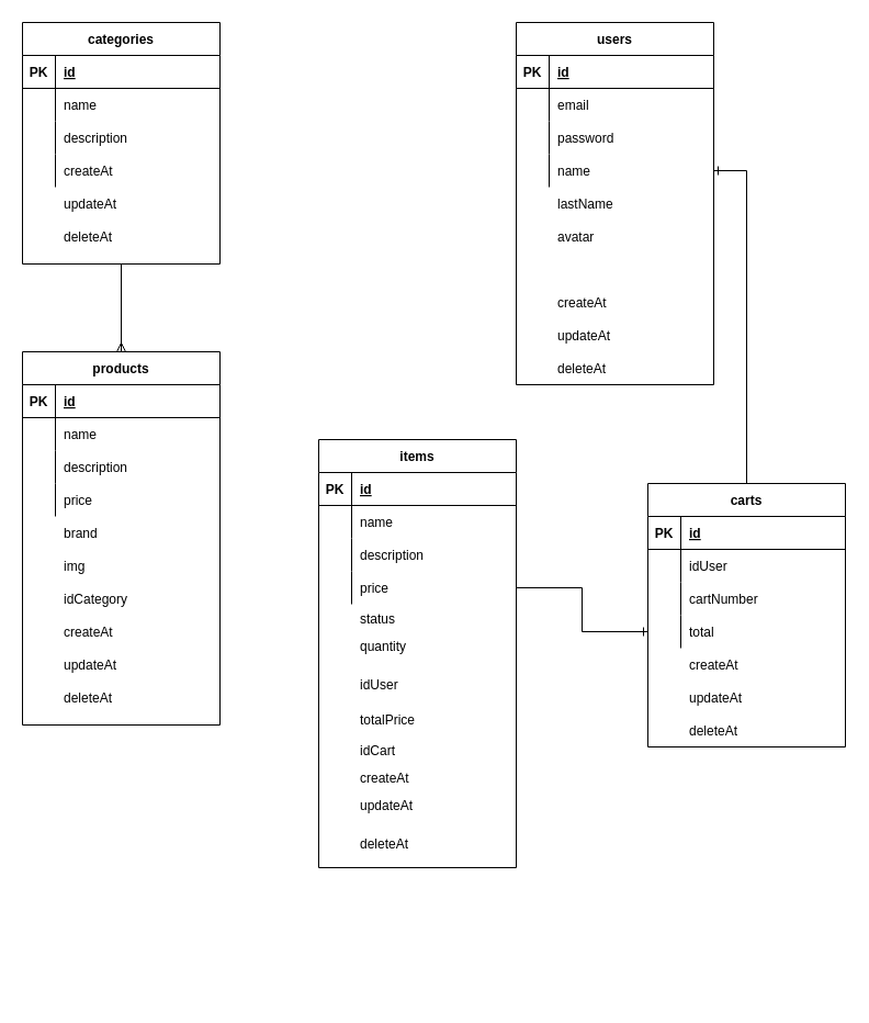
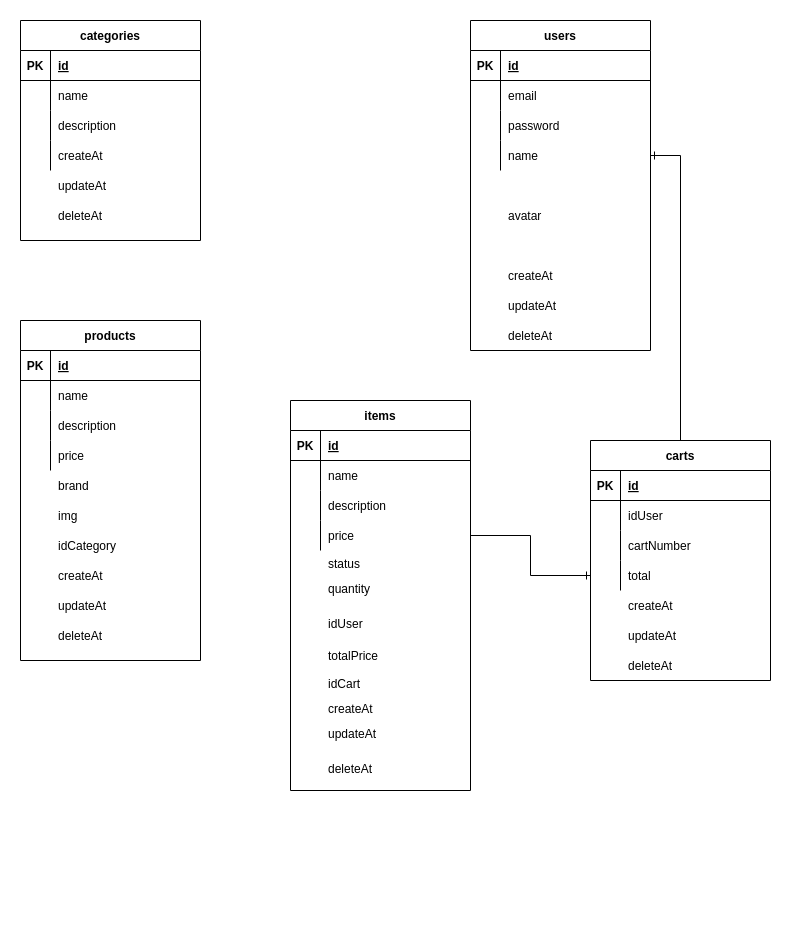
- <mxCell id="54" value="lastName" style="shape=partialRectangle;connectable=0;fillColor=none;top=0;left=0;bottom=0;right=0;align=left;spacingLeft=6;overflow=hidden;" vertex="1" parent="39"><mxGeometry x="30" y="150" width="150" height="30" as="geometry" /></mxCell>
- <mxCell id="38" style="edgeStyle=orthogonalEdgeStyle;rounded=0;orthogonalLoop=1;jettySize=auto;html=1;exitX=0.5;exitY=1;exitDx=0;exitDy=0;endArrow=ERmany;endFill=0;" edge="1" parent="1" source="3" target="19"><mxGeometry relative="1" as="geometry" /></mxCell>
